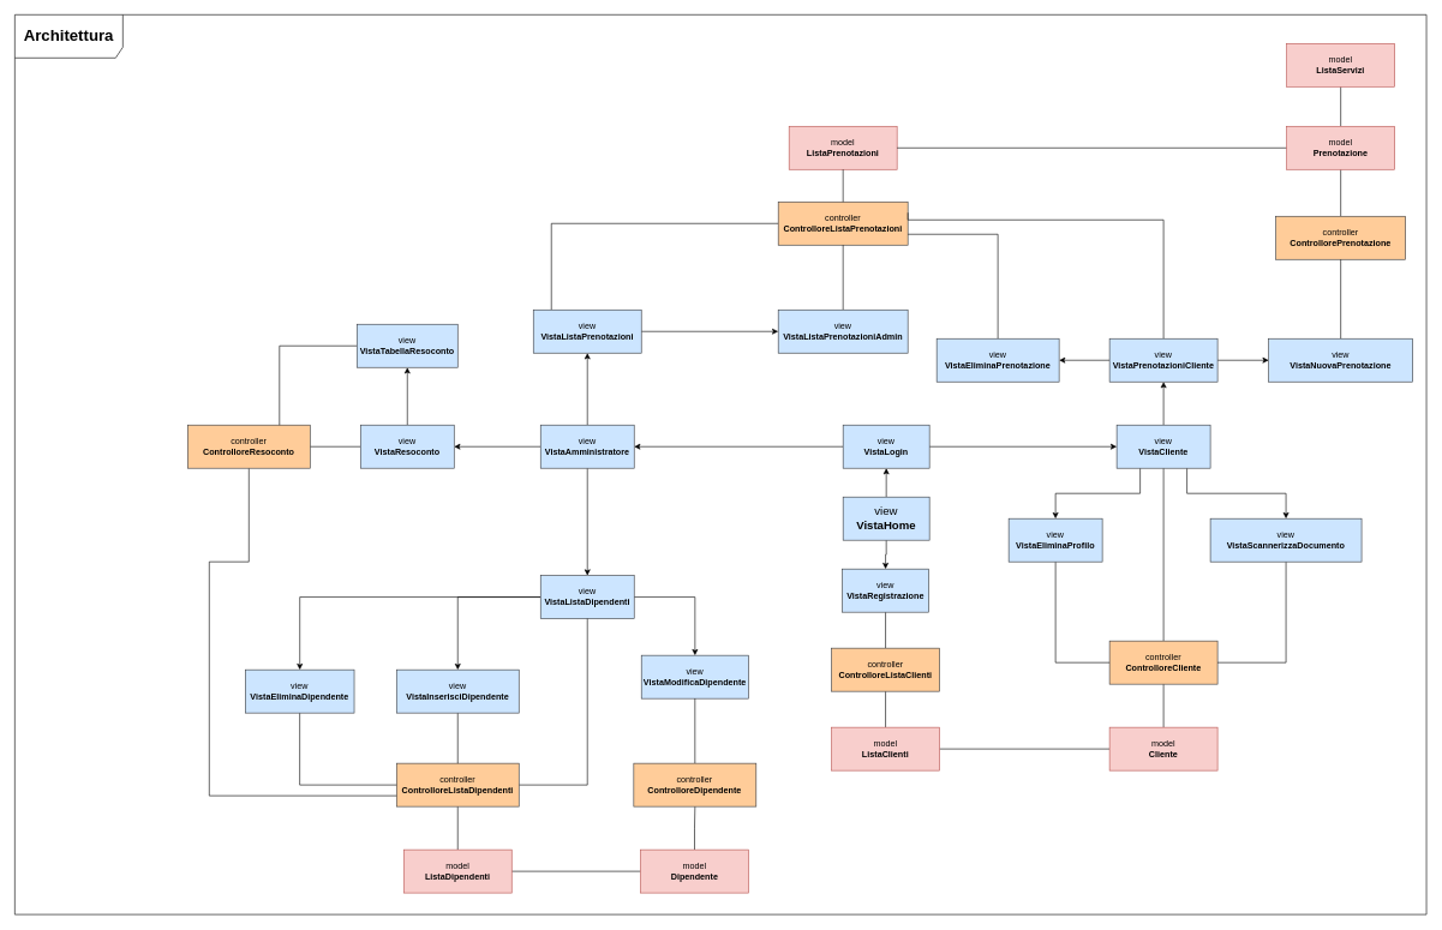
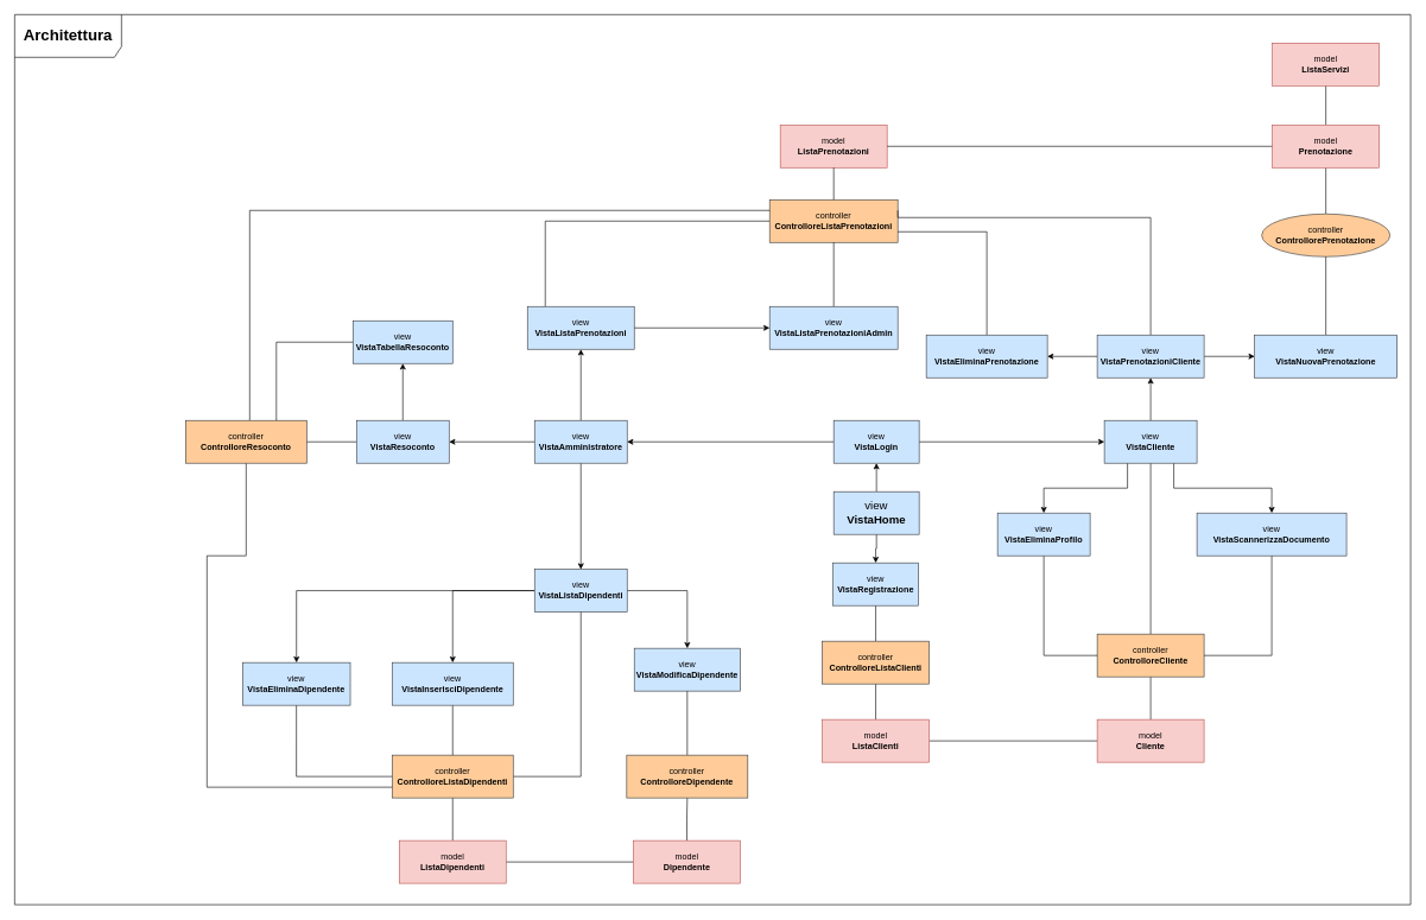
+ <mxCell id="48" style="edgeStyle=orthogonalEdgeStyle;rounded=0;orthogonalLoop=1;jettySize=auto;html=1;entryX=0;entryY=0.25;entryDx=0;entryDy=0;endArrow=none;endFill=0;" parent="1" source="50" target="27" edge="1"><mxGeometry relative="1" as="geometry"><Array as="points"><mxPoint x="350" y="295" /></Array></mxGeometry></mxCell>
- <mxCell id="52" value="controller&lt;br&gt;&lt;b&gt;ControllorePrenotazione&lt;/b&gt;" style="rounded=0;whiteSpace=wrap;html=1;fillColor=#ffcc99;strokeColor=#36393d;" parent="1" vertex="1"><mxGeometry x="1771" y="300" width="180" height="60" as="geometry" /></mxCell>
+ <mxCell id="52" value="controller&lt;br&gt;&lt;b&gt;ControllorePrenotazione&lt;/b&gt;" style="ellipse;whiteSpace=wrap;html=1;fillColor=#ffcc99;strokeColor=#36393d;" parent="1" vertex="1"><mxGeometry x="1771" y="300" width="180" height="60" as="geometry" /></mxCell>
